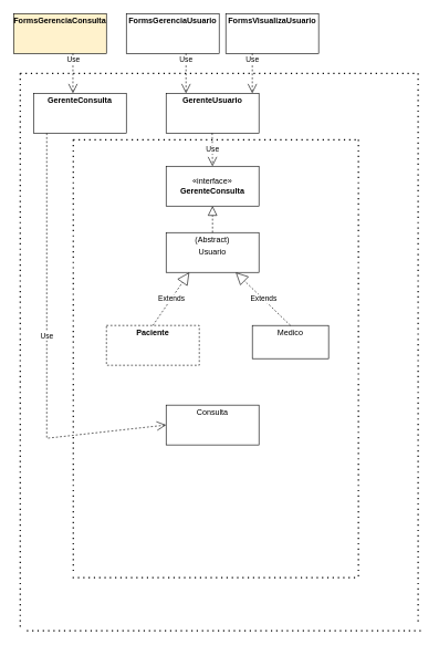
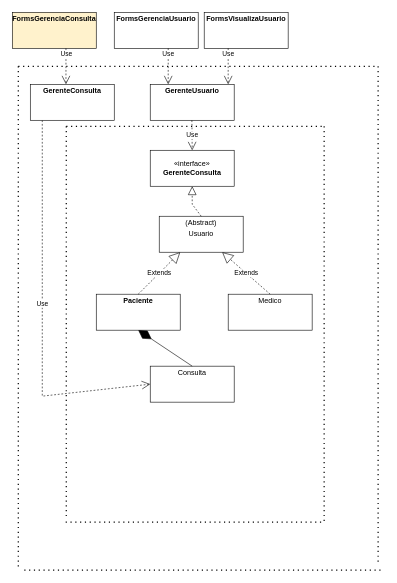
- <mxCell id="4" value="&lt;p style=&quot;margin:0px;margin-top:4px;text-align:center;&quot;&gt;(Abstract)&lt;/p&gt;&lt;p style=&quot;margin:0px;margin-top:4px;text-align:center;&quot;&gt;Usuario&lt;/p&gt;" style="verticalAlign=top;align=left;overflow=fill;html=1;whiteSpace=wrap;" vertex="1" parent="1"><mxGeometry x="250" y="350" width="140" height="60" as="geometry" /></mxCell>
+ <mxCell id="4" value="&lt;p style=&quot;margin:0px;margin-top:4px;text-align:center;&quot;&gt;(Abstract)&lt;/p&gt;&lt;p style=&quot;margin:0px;margin-top:4px;text-align:center;&quot;&gt;Usuario&lt;/p&gt;" style="verticalAlign=top;align=left;overflow=fill;html=1;whiteSpace=wrap;" vertex="1" parent="1"><mxGeometry x="265" y="360" width="140" height="60" as="geometry" /></mxCell>
- <mxCell id="3" value="&lt;p style=&quot;margin:0px;margin-top:4px;text-align:center;&quot;&gt;Medico&lt;/p&gt;" style="verticalAlign=top;align=left;overflow=fill;html=1;whiteSpace=wrap;" vertex="1" parent="1"><mxGeometry x="380" y="490" width="115" height="50" as="geometry" /></mxCell>
+ <mxCell id="3" value="&lt;p style=&quot;margin:0px;margin-top:4px;text-align:center;&quot;&gt;Medico&lt;/p&gt;" style="verticalAlign=top;align=left;overflow=fill;html=1;whiteSpace=wrap;" vertex="1" parent="1"><mxGeometry x="380" y="490" width="140" height="60" as="geometry" /></mxCell>
- <mxCell id="2" value="&lt;p style=&quot;margin:0px;margin-top:4px;text-align:center;&quot;&gt;&lt;b style=&quot;background-color: initial;&quot;&gt;Paciente&lt;/b&gt;&lt;br&gt;&lt;/p&gt;" style="verticalAlign=top;align=left;overflow=fill;html=1;whiteSpace=wrap;dashed=1;" vertex="1" parent="1"><mxGeometry x="160" y="490" width="140" height="60" as="geometry" /></mxCell>
+ <mxCell id="2" value="&lt;p style=&quot;margin:0px;margin-top:4px;text-align:center;&quot;&gt;&lt;b style=&quot;background-color: initial;&quot;&gt;Paciente&lt;/b&gt;&lt;br&gt;&lt;/p&gt;" style="verticalAlign=top;align=left;overflow=fill;html=1;whiteSpace=wrap;" vertex="1" parent="1"><mxGeometry x="160" y="490" width="140" height="60" as="geometry" /></mxCell>
+ <mxCell id="22" value="" style="endArrow=diamondThin;endFill=1;endSize=24;html=1;rounded=0;exitX=0.5;exitY=0;exitDx=0;exitDy=0;entryX=0.5;entryY=1;entryDx=0;entryDy=0;" edge="1" parent="1" source="14" target="2"><mxGeometry width="160" relative="1" as="geometry"><mxPoint x="210" y="590" as="sourcePoint" /><mxPoint x="370" y="590" as="targetPoint" /></mxGeometry></mxCell>
